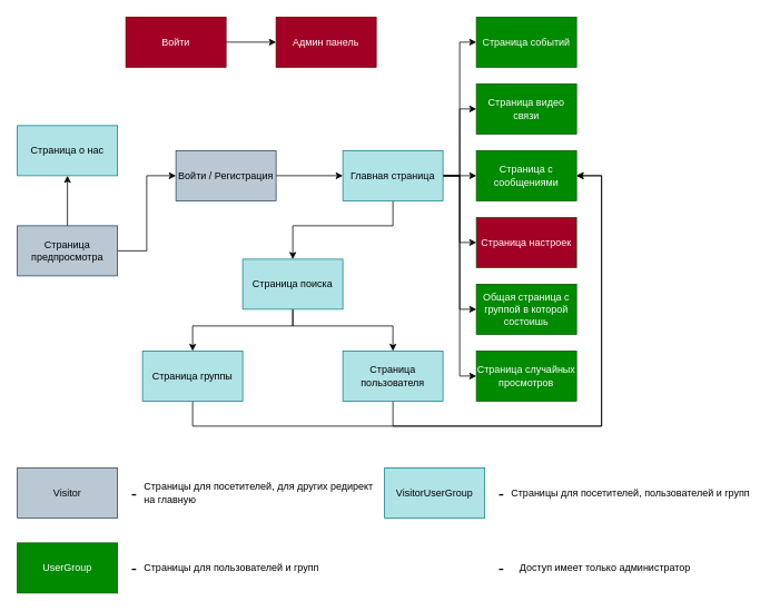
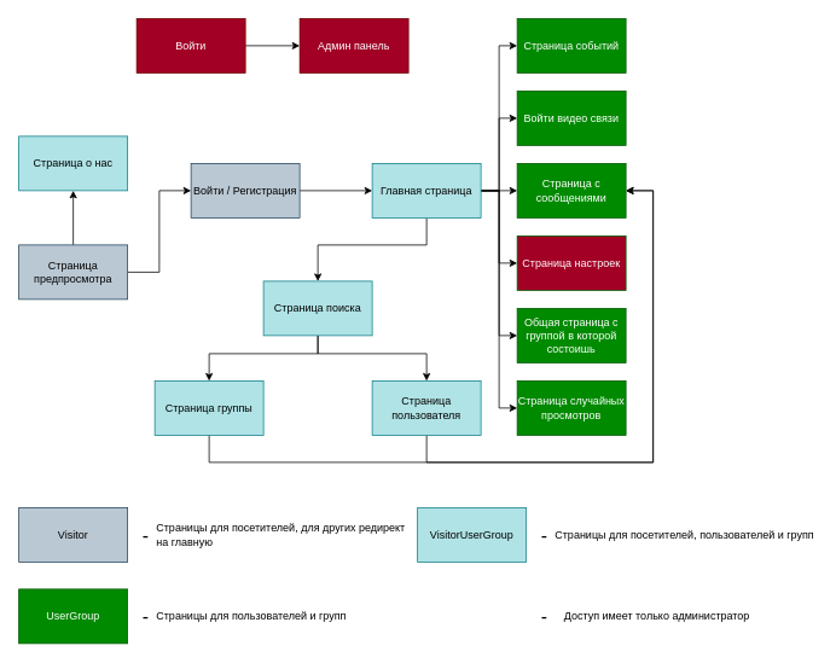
- <mxCell id="18" value="Страница видео связи" style="rounded=0;whiteSpace=wrap;html=1;fillColor=#008a00;strokeColor=#005700;fontColor=#ffffff;" parent="1" vertex="1"><mxGeometry x="570" y="100" width="120" height="60" as="geometry" /></mxCell>
+ <mxCell id="18" value="Войти видео связи" style="rounded=0;whiteSpace=wrap;html=1;fillColor=#008a00;strokeColor=#005700;fontColor=#ffffff;" parent="1" vertex="1"><mxGeometry x="570" y="100" width="120" height="60" as="geometry" /></mxCell>
